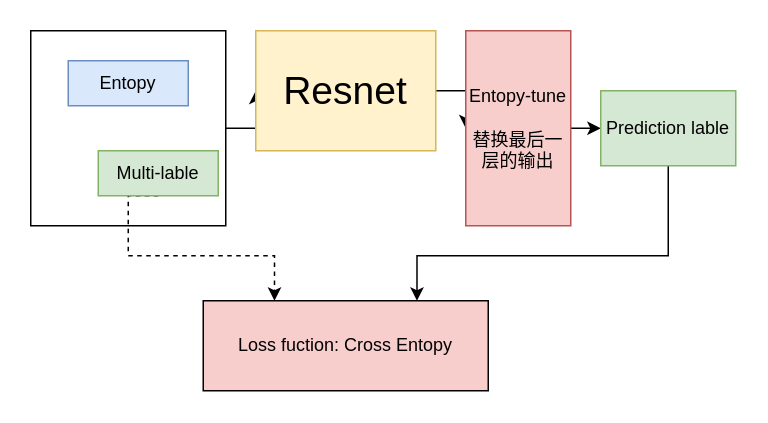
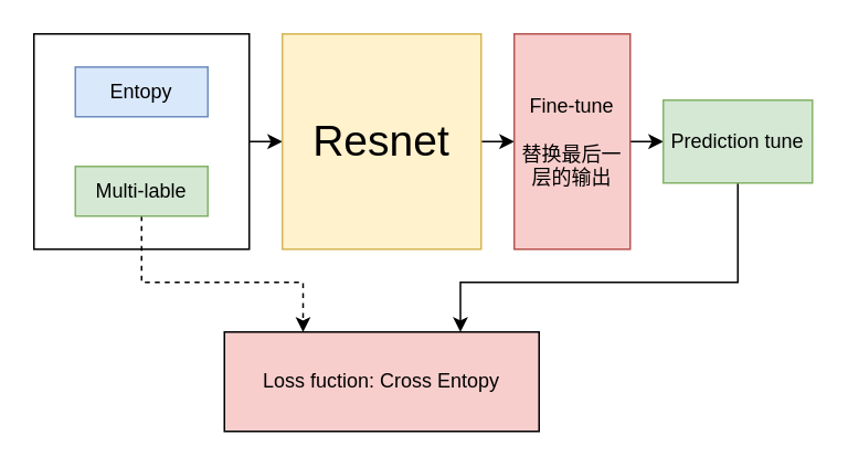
- <mxCell id="8" value="&lt;font style=&quot;font-size: 26px;&quot;&gt;Resnet&lt;/font&gt;" style="whiteSpace=wrap;html=1;fillColor=#fff2cc;strokeColor=#d6b656;" vertex="1" parent="1"><mxGeometry x="170" y="20" width="120" height="80" as="geometry" /></mxCell>
+ <mxCell id="8" value="&lt;font style=&quot;font-size: 26px;&quot;&gt;Resnet&lt;/font&gt;" style="whiteSpace=wrap;html=1;fillColor=#fff2cc;strokeColor=#d6b656;" vertex="1" parent="1"><mxGeometry x="170" y="20" width="120" height="130" as="geometry" /></mxCell>
- <mxCell id="10" value="Entopy-tune&lt;br&gt;&lt;br&gt;替换最后一层的输出" style="whiteSpace=wrap;html=1;fillColor=#f8cecc;strokeColor=#b85450;" vertex="1" parent="1"><mxGeometry x="310" y="20" width="70" height="130" as="geometry" /></mxCell>
+ <mxCell id="10" value="Fine-tune&lt;br&gt;&lt;br&gt;替换最后一层的输出" style="whiteSpace=wrap;html=1;fillColor=#f8cecc;strokeColor=#b85450;" vertex="1" parent="1"><mxGeometry x="310" y="20" width="70" height="130" as="geometry" /></mxCell>
- <mxCell id="12" value="Prediction lable" style="whiteSpace=wrap;html=1;fillColor=#d5e8d4;strokeColor=#82b366;" vertex="1" parent="1"><mxGeometry x="400" y="60" width="90" height="50" as="geometry" /></mxCell>
+ <mxCell id="12" value="Prediction tune" style="whiteSpace=wrap;html=1;fillColor=#d5e8d4;strokeColor=#82b366;" vertex="1" parent="1"><mxGeometry x="400" y="60" width="90" height="50" as="geometry" /></mxCell>
- <mxCell id="6" value="Multi-lable" style="whiteSpace=wrap;html=1;fillColor=#d5e8d4;strokeColor=#82b366;" vertex="1" parent="1"><mxGeometry x="65" y="100" width="80" height="30" as="geometry" /></mxCell>
+ <mxCell id="6" value="Multi-lable" style="whiteSpace=wrap;html=1;fillColor=#d5e8d4;strokeColor=#82b366;" vertex="1" parent="1"><mxGeometry x="45" y="100" width="80" height="30" as="geometry" /></mxCell>
